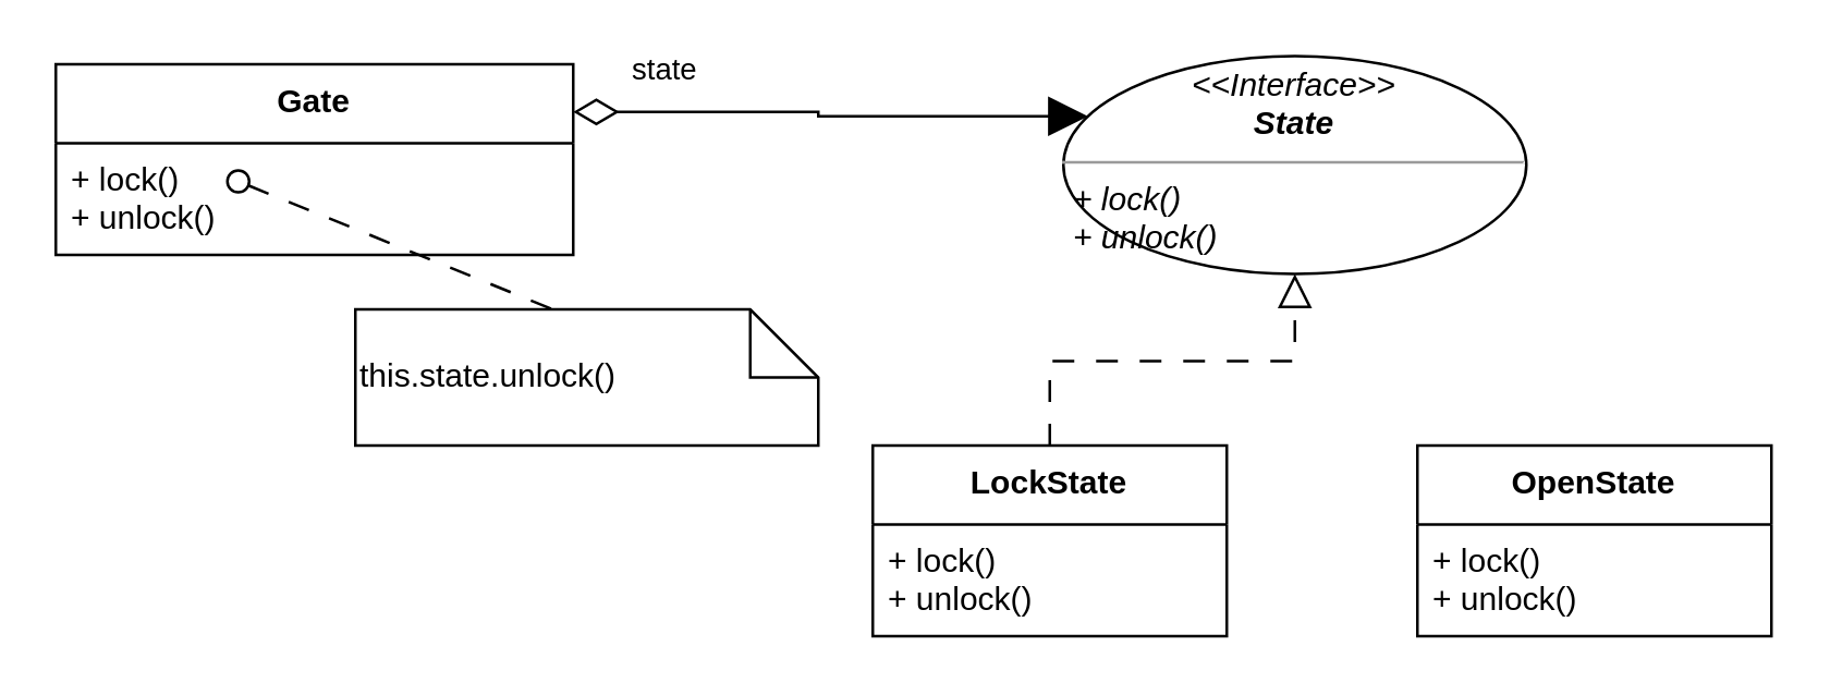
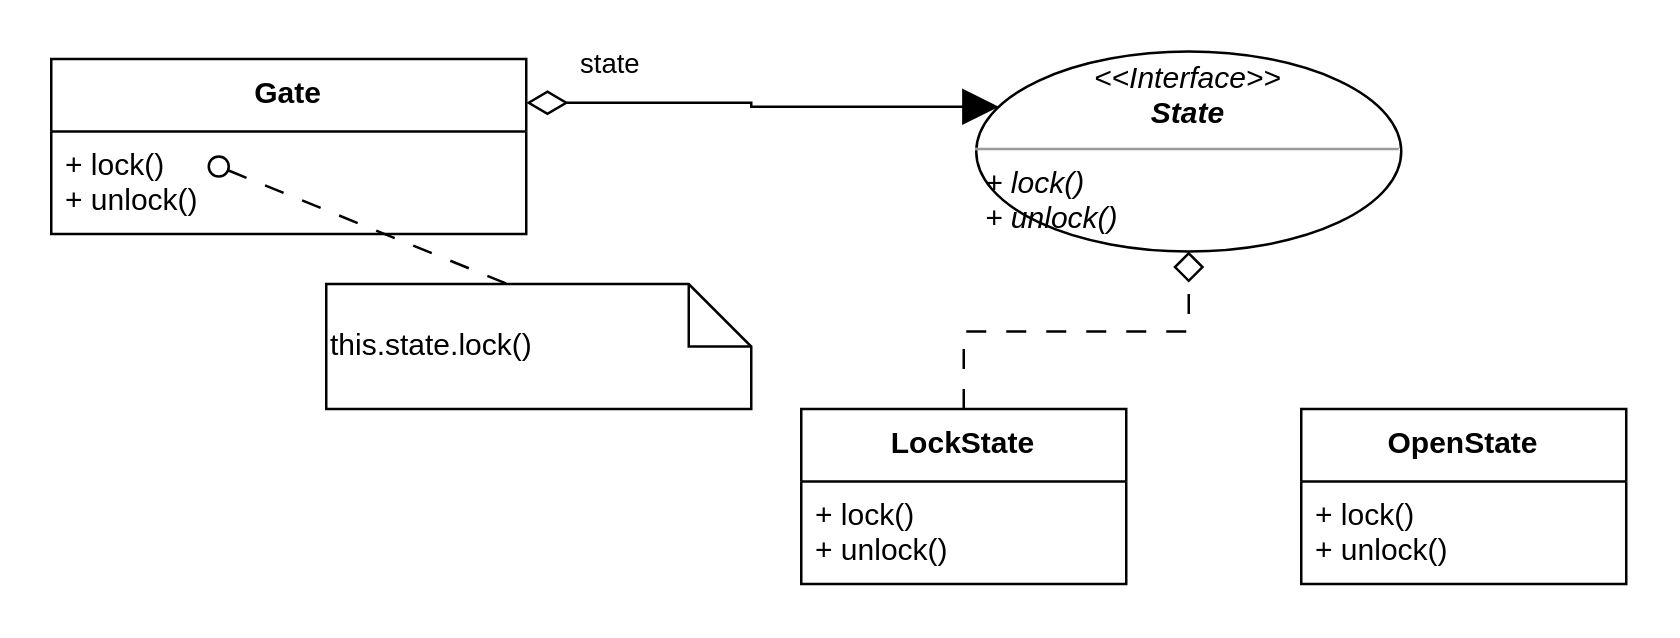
- <mxCell id="12" value="" style="endArrow=block;endSize=10;endFill=0;shadow=0;strokeWidth=1;rounded=0;edgeStyle=elbowEdgeStyle;elbow=vertical;dashed=1;dashPattern=8 8;labelBackgroundColor=none;fontColor=default;entryX=0.5;entryY=1;entryDx=0;entryDy=0;" edge="1" parent="1" source="8" target="2"><mxGeometry width="160" relative="1" as="geometry"><mxPoint x="590" y="173" as="sourcePoint" /><mxPoint x="515" y="106" as="targetPoint" /></mxGeometry></mxCell>
+ <mxCell id="12" value="" style="endArrow=diamond;endSize=10;endFill=0;shadow=0;strokeWidth=1;rounded=0;edgeStyle=elbowEdgeStyle;elbow=vertical;dashed=1;dashPattern=8 8;labelBackgroundColor=none;fontColor=default;entryX=0.5;entryY=1;entryDx=0;entryDy=0;" edge="1" parent="1" source="8" target="2"><mxGeometry width="160" relative="1" as="geometry"><mxPoint x="590" y="173" as="sourcePoint" /><mxPoint x="515" y="106" as="targetPoint" /></mxGeometry></mxCell>
- <mxCell id="6" value="&lt;div style=&quot;border-color: var(--border-color);&quot;&gt;this.state.unlock()&lt;/div&gt;" style="shape=note2;boundedLbl=1;whiteSpace=wrap;html=1;size=25;verticalAlign=middle;align=left;labelPosition=center;verticalLabelPosition=middle;" vertex="1" parent="1"><mxGeometry x="130" y="113" width="170" height="50" as="geometry" /></mxCell>
+ <mxCell id="6" value="&lt;div style=&quot;border-color: var(--border-color);&quot;&gt;this.state.lock()&lt;/div&gt;" style="shape=note2;boundedLbl=1;whiteSpace=wrap;html=1;size=25;verticalAlign=middle;align=left;labelPosition=center;verticalLabelPosition=middle;" vertex="1" parent="1"><mxGeometry x="130" y="113" width="170" height="50" as="geometry" /></mxCell>
